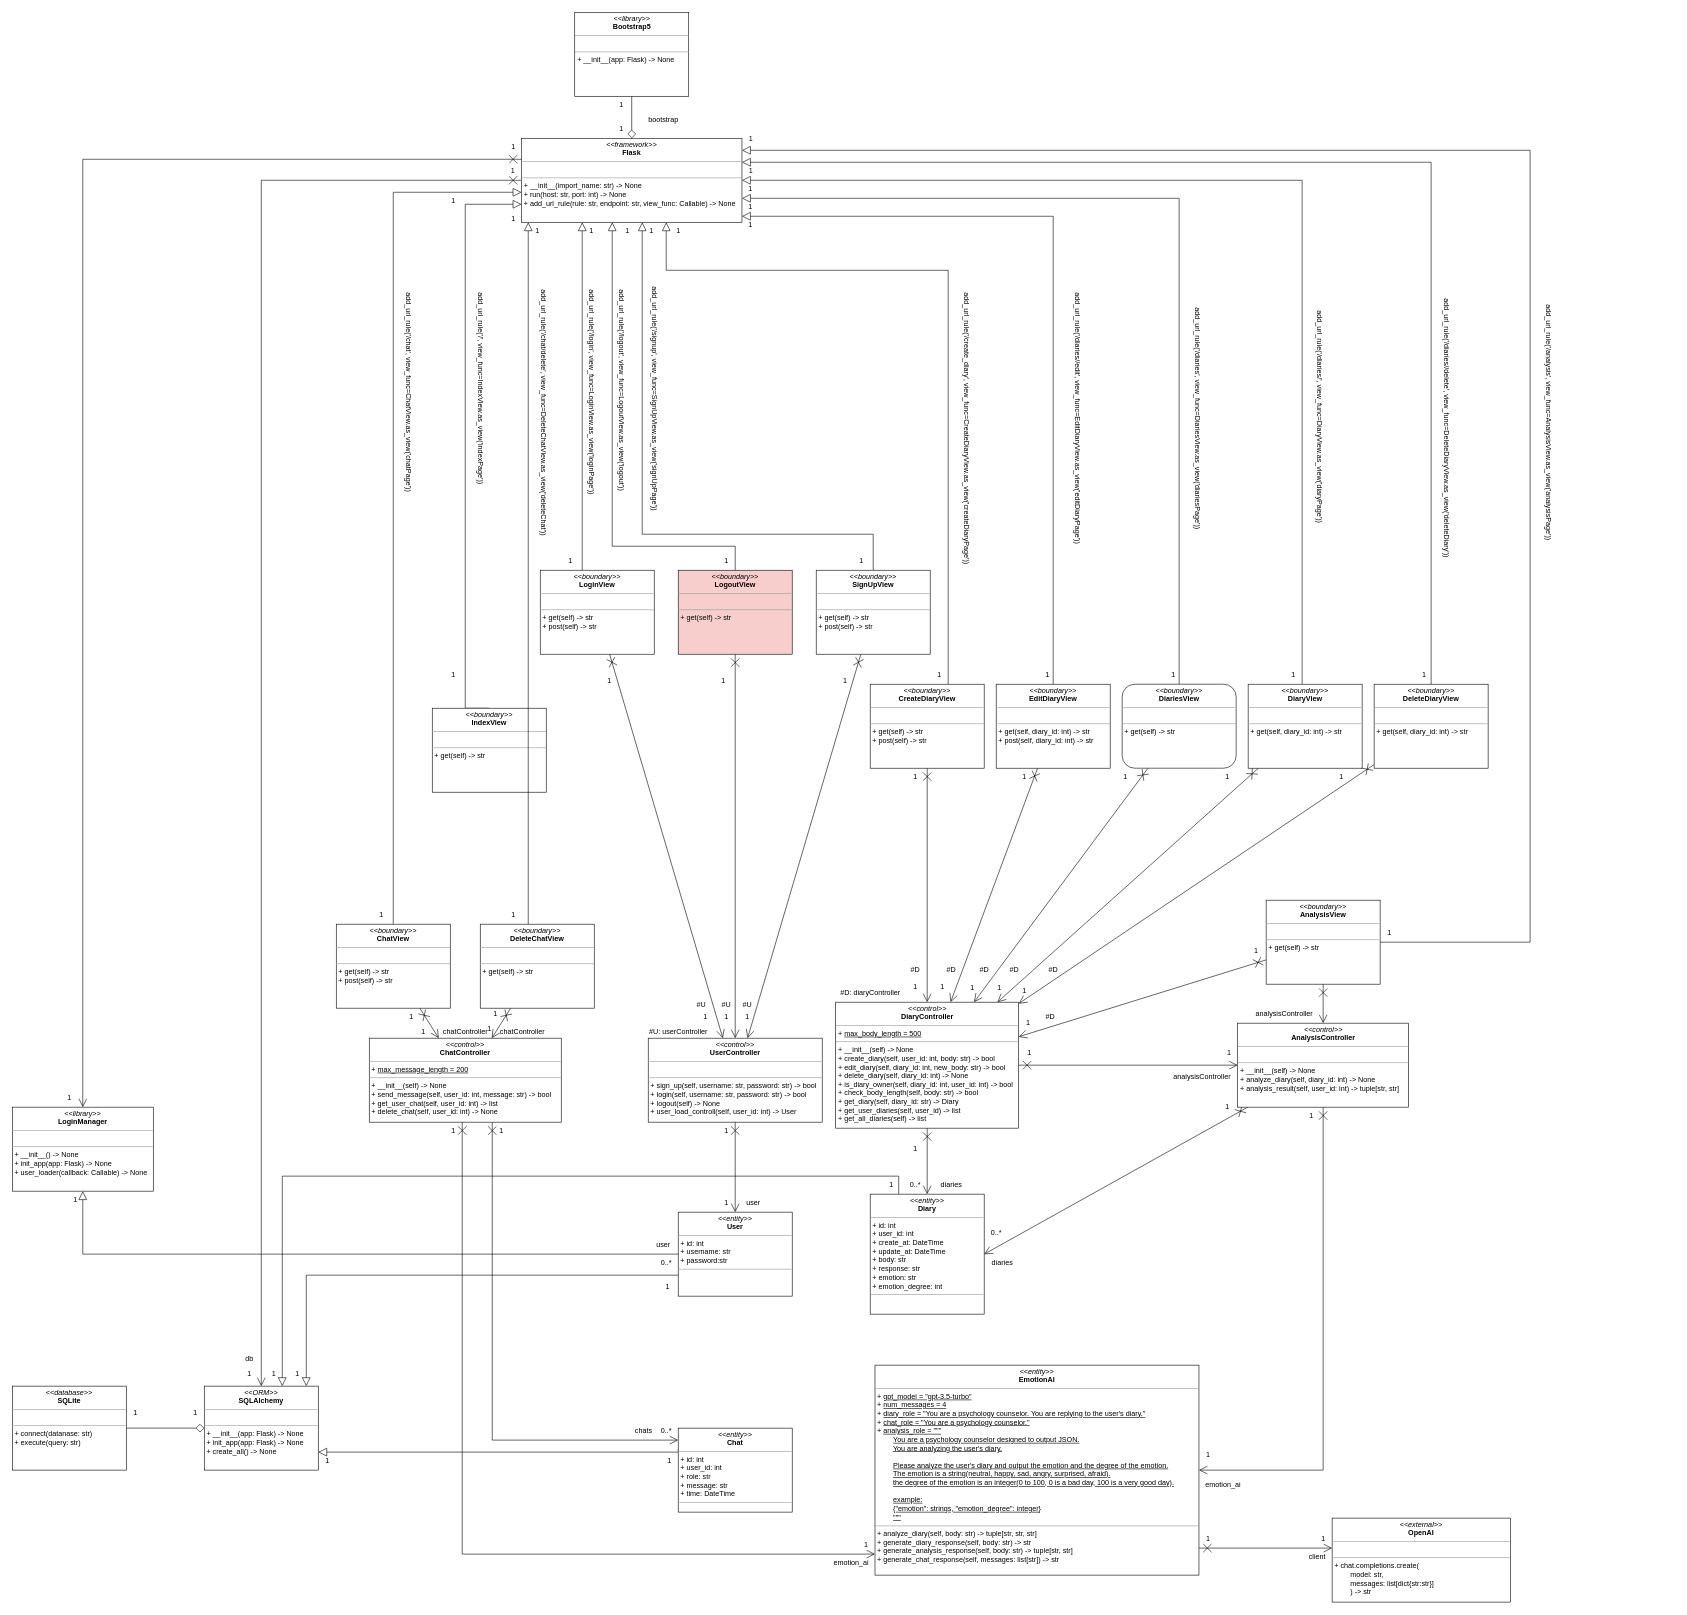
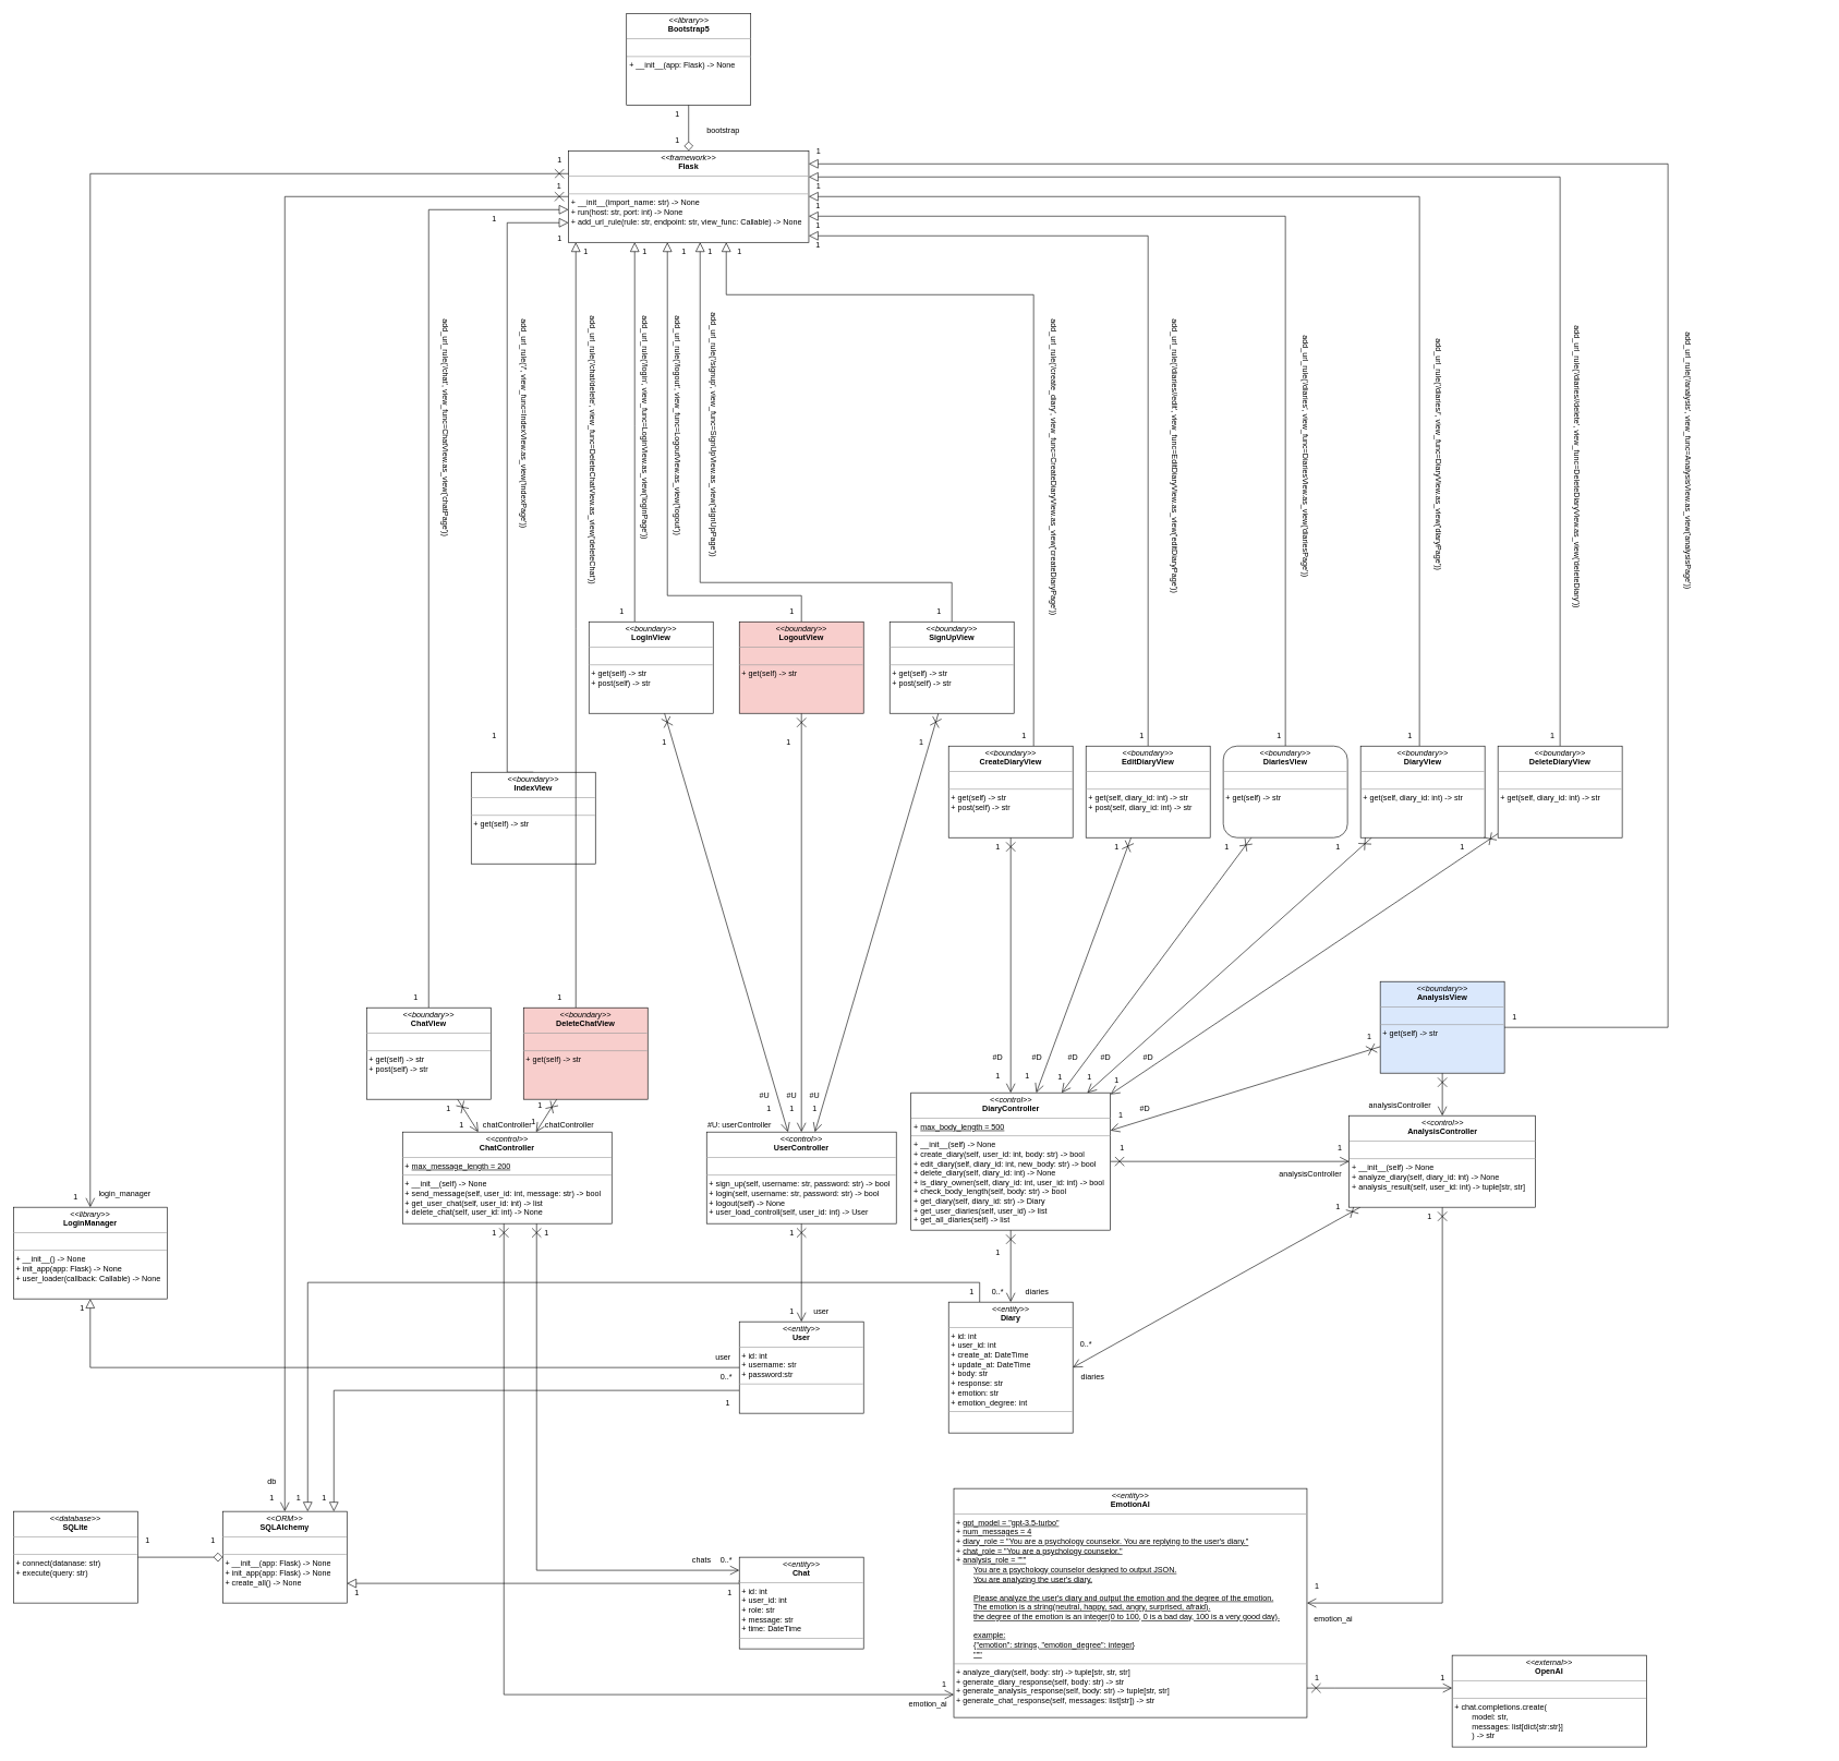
- <mxCell id="49" value="&lt;p style=&quot;margin:0px;margin-top:4px;text-align:center;&quot;&gt;&lt;i&gt;&amp;lt;&amp;lt;boundary&amp;gt;&amp;gt;&lt;/i&gt;&lt;br&gt;&lt;b&gt;AnalysisView&lt;/b&gt;&lt;/p&gt;&lt;hr size=&quot;1&quot;&gt;&lt;p style=&quot;margin:0px;margin-left:4px;&quot;&gt;&lt;br&gt;&lt;/p&gt;&lt;hr size=&quot;1&quot;&gt;&lt;p style=&quot;border-color: var(--border-color); margin: 0px 0px 0px 4px;&quot;&gt;+ get(self) -&amp;gt; str&lt;/p&gt;" style="verticalAlign=top;align=left;overflow=fill;fontSize=12;fontFamily=Helvetica;html=1;" parent="1" vertex="1"><mxGeometry x="2110" y="1500" width="190" height="140" as="geometry" /></mxCell>
+ <mxCell id="49" value="&lt;p style=&quot;margin:0px;margin-top:4px;text-align:center;&quot;&gt;&lt;i&gt;&amp;lt;&amp;lt;boundary&amp;gt;&amp;gt;&lt;/i&gt;&lt;br&gt;&lt;b&gt;AnalysisView&lt;/b&gt;&lt;/p&gt;&lt;hr size=&quot;1&quot;&gt;&lt;p style=&quot;margin:0px;margin-left:4px;&quot;&gt;&lt;br&gt;&lt;/p&gt;&lt;hr size=&quot;1&quot;&gt;&lt;p style=&quot;border-color: var(--border-color); margin: 0px 0px 0px 4px;&quot;&gt;+ get(self) -&amp;gt; str&lt;/p&gt;" style="verticalAlign=top;align=left;overflow=fill;fontSize=12;fontFamily=Helvetica;html=1;fillColor=#dae8fc;" parent="1" vertex="1"><mxGeometry x="2110" y="1500" width="190" height="140" as="geometry" /></mxCell>
- <mxCell id="45" value="&lt;p style=&quot;margin:0px;margin-top:4px;text-align:center;&quot;&gt;&lt;i&gt;&amp;lt;&amp;lt;boundary&amp;gt;&amp;gt;&lt;/i&gt;&lt;br&gt;&lt;b&gt;DeleteChatView&lt;/b&gt;&lt;/p&gt;&lt;hr size=&quot;1&quot;&gt;&lt;p style=&quot;margin:0px;margin-left:4px;&quot;&gt;&lt;br&gt;&lt;/p&gt;&lt;hr size=&quot;1&quot;&gt;&lt;p style=&quot;border-color: var(--border-color); margin: 0px 0px 0px 4px;&quot;&gt;+ get(self) -&amp;gt; str&lt;/p&gt;" style="verticalAlign=top;align=left;overflow=fill;fontSize=12;fontFamily=Helvetica;html=1;" parent="1" vertex="1"><mxGeometry x="800" y="1540" width="190" height="140" as="geometry" /></mxCell>
+ <mxCell id="45" value="&lt;p style=&quot;margin:0px;margin-top:4px;text-align:center;&quot;&gt;&lt;i&gt;&amp;lt;&amp;lt;boundary&amp;gt;&amp;gt;&lt;/i&gt;&lt;br&gt;&lt;b&gt;DeleteChatView&lt;/b&gt;&lt;/p&gt;&lt;hr size=&quot;1&quot;&gt;&lt;p style=&quot;margin:0px;margin-left:4px;&quot;&gt;&lt;br&gt;&lt;/p&gt;&lt;hr size=&quot;1&quot;&gt;&lt;p style=&quot;border-color: var(--border-color); margin: 0px 0px 0px 4px;&quot;&gt;+ get(self) -&amp;gt; str&lt;/p&gt;" style="verticalAlign=top;align=left;overflow=fill;fontSize=12;fontFamily=Helvetica;html=1;fillColor=#f8cecc;" parent="1" vertex="1"><mxGeometry x="800" y="1540" width="190" height="140" as="geometry" /></mxCell>
- <mxCell id="100" value="#D: diaryController" style="text;html=1;align=center;verticalAlign=middle;resizable=0;points=[];autosize=1;strokeColor=none;fillColor=none;" vertex="1" parent="1"><mxGeometry x="1390" y="1640" width="120" height="30" as="geometry" /></mxCell>
+ <mxCell id="183" value="login_manager" style="text;html=1;align=center;verticalAlign=middle;resizable=0;points=[];autosize=1;strokeColor=none;fillColor=none;" vertex="1" parent="1"><mxGeometry x="140" y="1810" width="100" height="30" as="geometry" /></mxCell>
- <mxCell id="182" value="client" style="text;html=1;align=center;verticalAlign=middle;resizable=0;points=[];autosize=1;strokeColor=none;fillColor=none;" vertex="1" parent="1"><mxGeometry x="2170" y="2580" width="50" height="30" as="geometry" /></mxCell>
